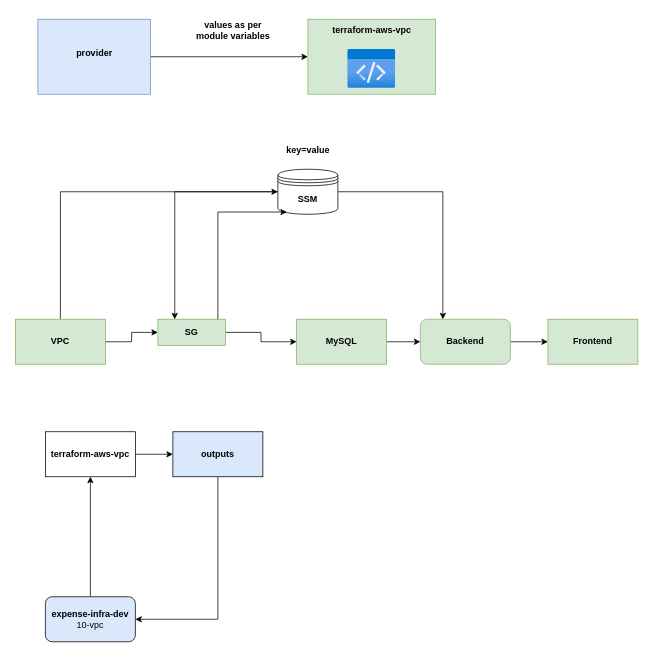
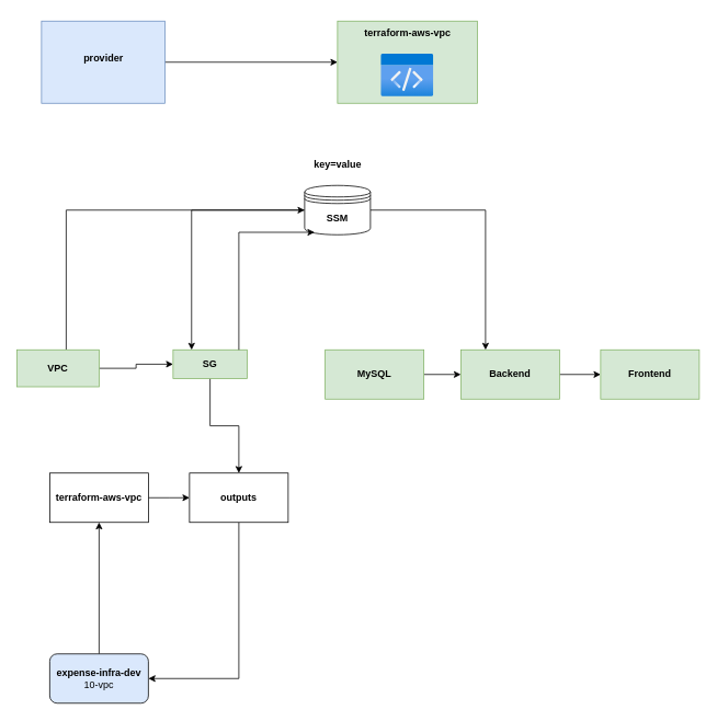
- <mxCell id="8" value="&lt;b&gt;values as per &lt;br&gt;module variables&lt;/b&gt;" style="text;html=1;align=center;verticalAlign=middle;resizable=0;points=[];autosize=1;strokeColor=none;fillColor=none;" parent="1" vertex="1"><mxGeometry x="250" y="20" width="120" height="40" as="geometry" /></mxCell>
- <mxCell id="12" style="edgeStyle=orthogonalEdgeStyle;rounded=0;orthogonalLoop=1;jettySize=auto;html=1;entryX=0;entryY=0.5;entryDx=0;entryDy=0;" edge="1" parent="1" source="13" target="15"><mxGeometry relative="1" as="geometry" /></mxCell>
+ <mxCell id="12" style="edgeStyle=orthogonalEdgeStyle;rounded=0;orthogonalLoop=1;jettySize=auto;html=1;" edge="1" parent="1" source="13" target="29"><mxGeometry relative="1" as="geometry" /></mxCell>
- <mxCell id="11" value="&lt;b&gt;VPC&lt;/b&gt;" style="rounded=0;whiteSpace=wrap;html=1;fillColor=#d5e8d4;strokeColor=#82b366;" vertex="1" parent="1"><mxGeometry x="20" y="425" width="120" height="60" as="geometry" /></mxCell>
+ <mxCell id="11" value="&lt;b&gt;VPC&lt;/b&gt;" style="rounded=0;whiteSpace=wrap;html=1;fillColor=#d5e8d4;strokeColor=#82b366;" vertex="1" parent="1"><mxGeometry x="20" y="425" width="100" height="45" as="geometry" /></mxCell>
- <mxCell id="17" value="&lt;b&gt;Backend&lt;/b&gt;" style="whiteSpace=wrap;html=1;fillColor=#d5e8d4;strokeColor=#82b366;rounded=1;" vertex="1" parent="1"><mxGeometry x="560" y="425" width="120" height="60" as="geometry" /></mxCell>
+ <mxCell id="17" value="&lt;b&gt;Backend&lt;/b&gt;" style="rounded=0;whiteSpace=wrap;html=1;fillColor=#d5e8d4;strokeColor=#82b366;" vertex="1" parent="1"><mxGeometry x="560" y="425" width="120" height="60" as="geometry" /></mxCell>
- <mxCell id="29" value="&lt;b&gt;outputs&lt;/b&gt;" style="rounded=0;whiteSpace=wrap;html=1;fillColor=#dae8fc;" vertex="1" parent="1"><mxGeometry x="230" y="575" width="120" height="60" as="geometry" /></mxCell>
+ <mxCell id="29" value="&lt;b&gt;outputs&lt;/b&gt;" style="rounded=0;whiteSpace=wrap;html=1;" vertex="1" parent="1"><mxGeometry x="230" y="575" width="120" height="60" as="geometry" /></mxCell>
